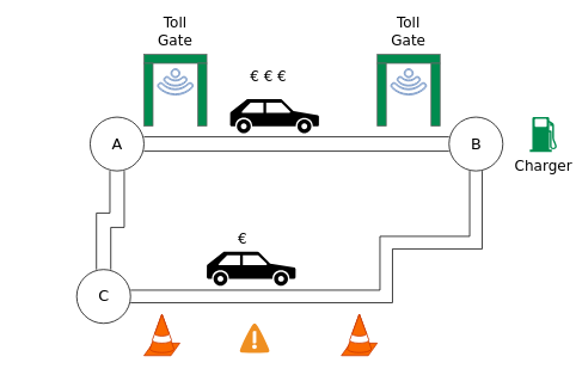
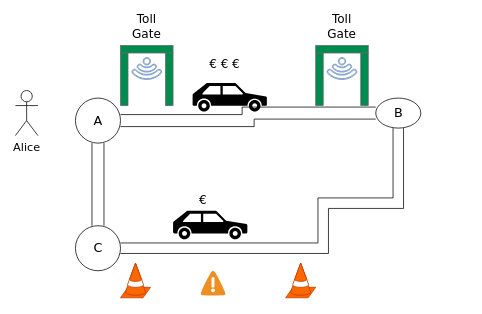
+ <mxCell id="2" value="Alice" style="shape=umlActor;verticalLabelPosition=bottom;verticalAlign=top;html=1;outlineConnect=0;fontFamily=Dejavu Sans;fontSize=15;" vertex="1" parent="1"><mxGeometry x="20" y="120" width="30" height="60" as="geometry" /></mxCell>
- <mxCell id="25" value="Charger" style="shape=mxgraph.signs.transportation.gas_1;html=1;pointerEvents=1;fillColor=#008C4F;strokeColor=none;verticalLabelPosition=bottom;verticalAlign=top;align=center;fontFamily=Dejavu Sans;fontSize=16;" vertex="1" parent="1"><mxGeometry x="590" y="130" width="30" height="39" as="geometry" /></mxCell>
- <mxCell id="8" value="B" style="shape=ellipse;html=1;dashed=0;whitespace=wrap;aspect=fixed;perimeter=ellipsePerimeter;fontFamily=Dejavu Sans;fontSize=17;" vertex="1" parent="1"><mxGeometry x="500" y="130" width="60" height="60" as="geometry" /></mxCell>
+ <mxCell id="8" value="B" style="shape=ellipse;html=1;dashed=0;whitespace=wrap;aspect=fixed;perimeter=ellipsePerimeter;fontFamily=Dejavu Sans;fontSize=17;" vertex="1" parent="1"><mxGeometry x="500" y="130" width="60" height="40" as="geometry" /></mxCell>
- <mxCell id="6" value="C" style="shape=ellipse;html=1;dashed=0;whitespace=wrap;aspect=fixed;perimeter=ellipsePerimeter;fontFamily=Dejavu Sans;fontSize=17;" vertex="1" parent="1"><mxGeometry x="85" y="300" width="60" height="60" as="geometry" /></mxCell>
+ <mxCell id="6" value="C" style="shape=ellipse;html=1;dashed=0;whitespace=wrap;aspect=fixed;perimeter=ellipsePerimeter;fontFamily=Dejavu Sans;fontSize=17;" vertex="1" parent="1"><mxGeometry x="100" y="300" width="60" height="60" as="geometry" /></mxCell>
